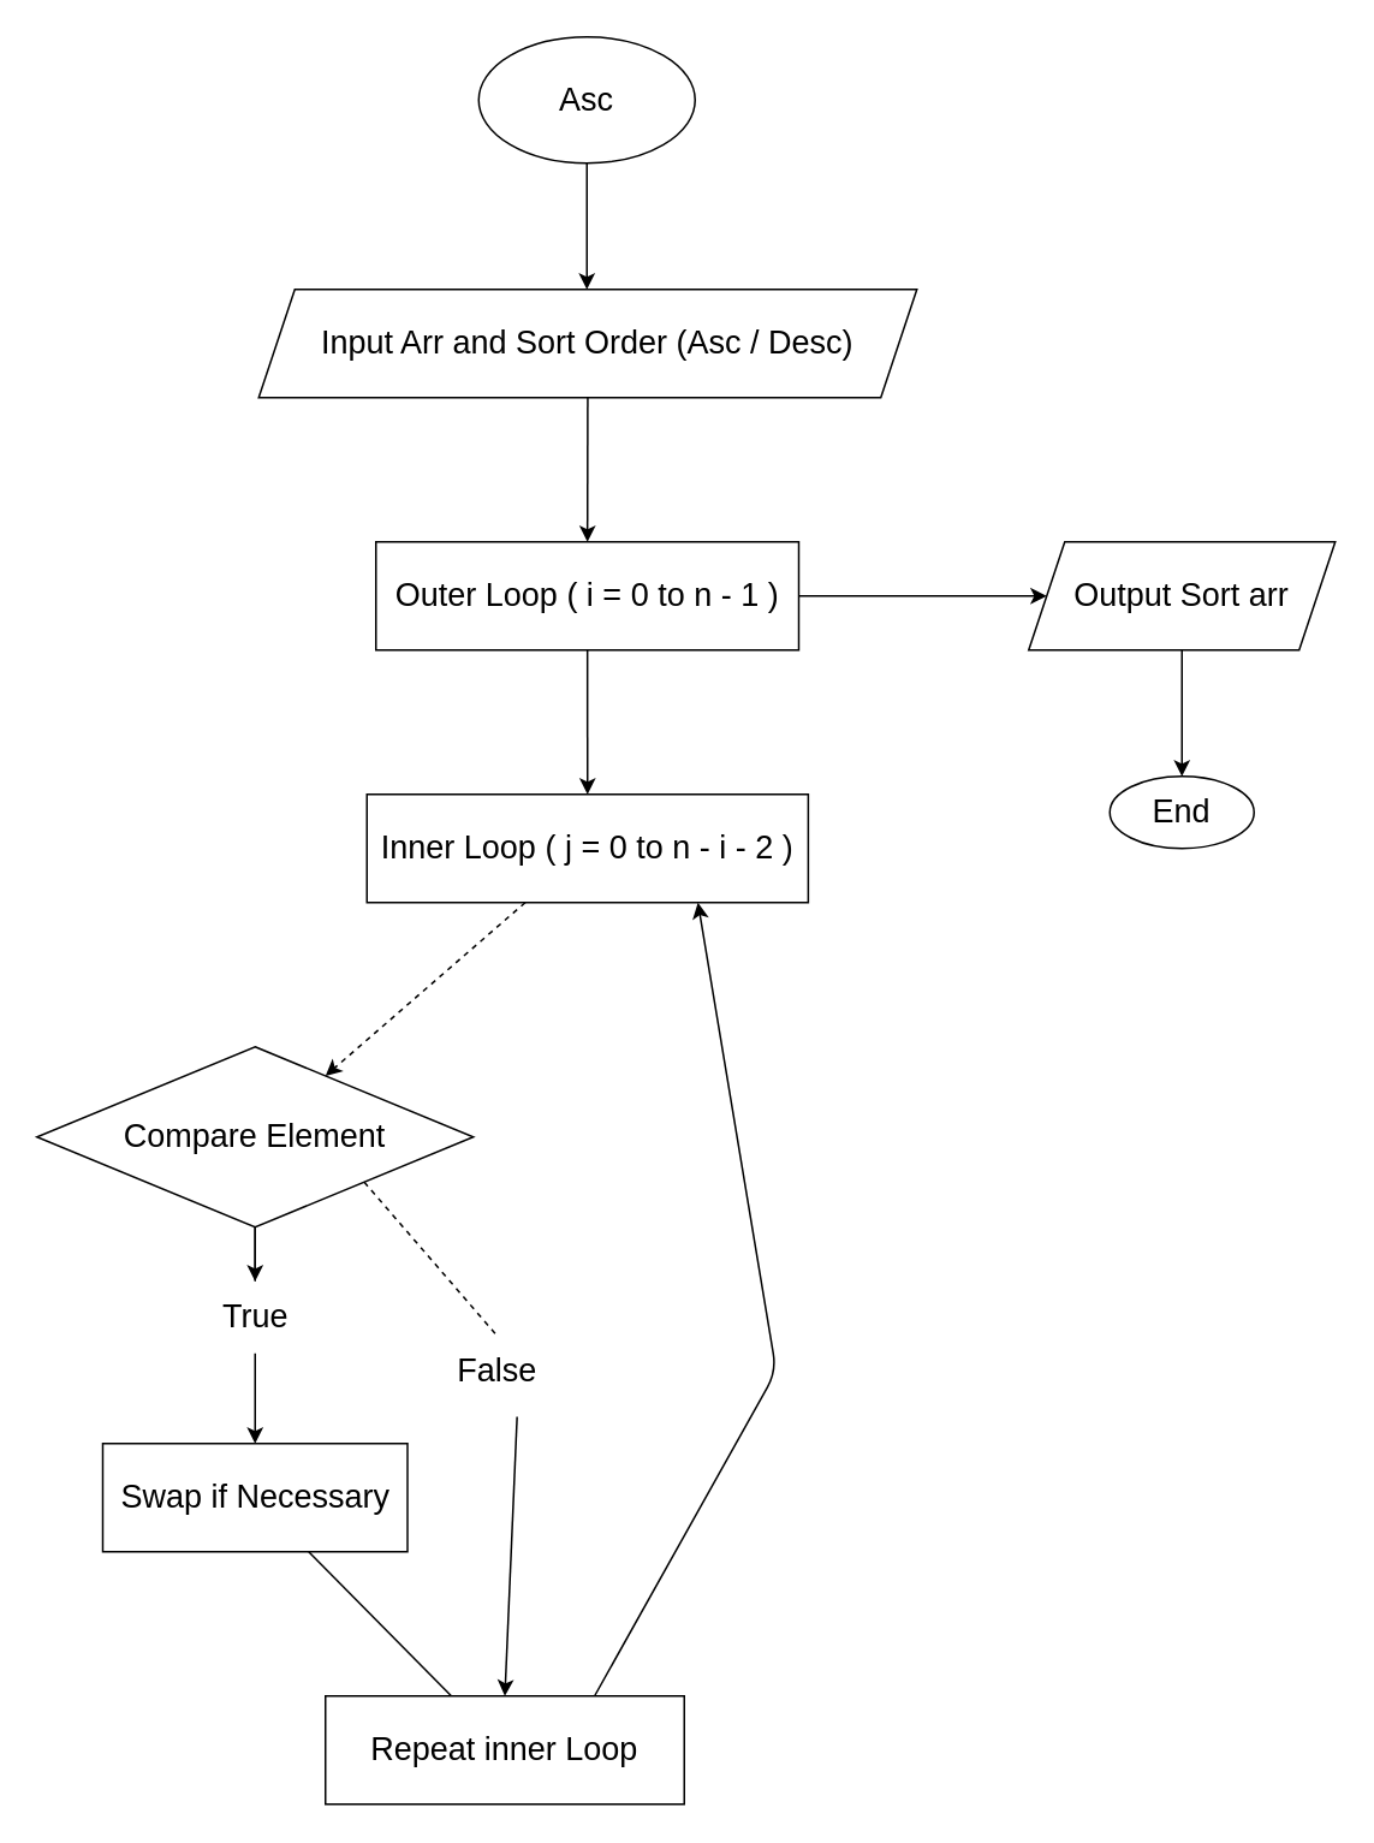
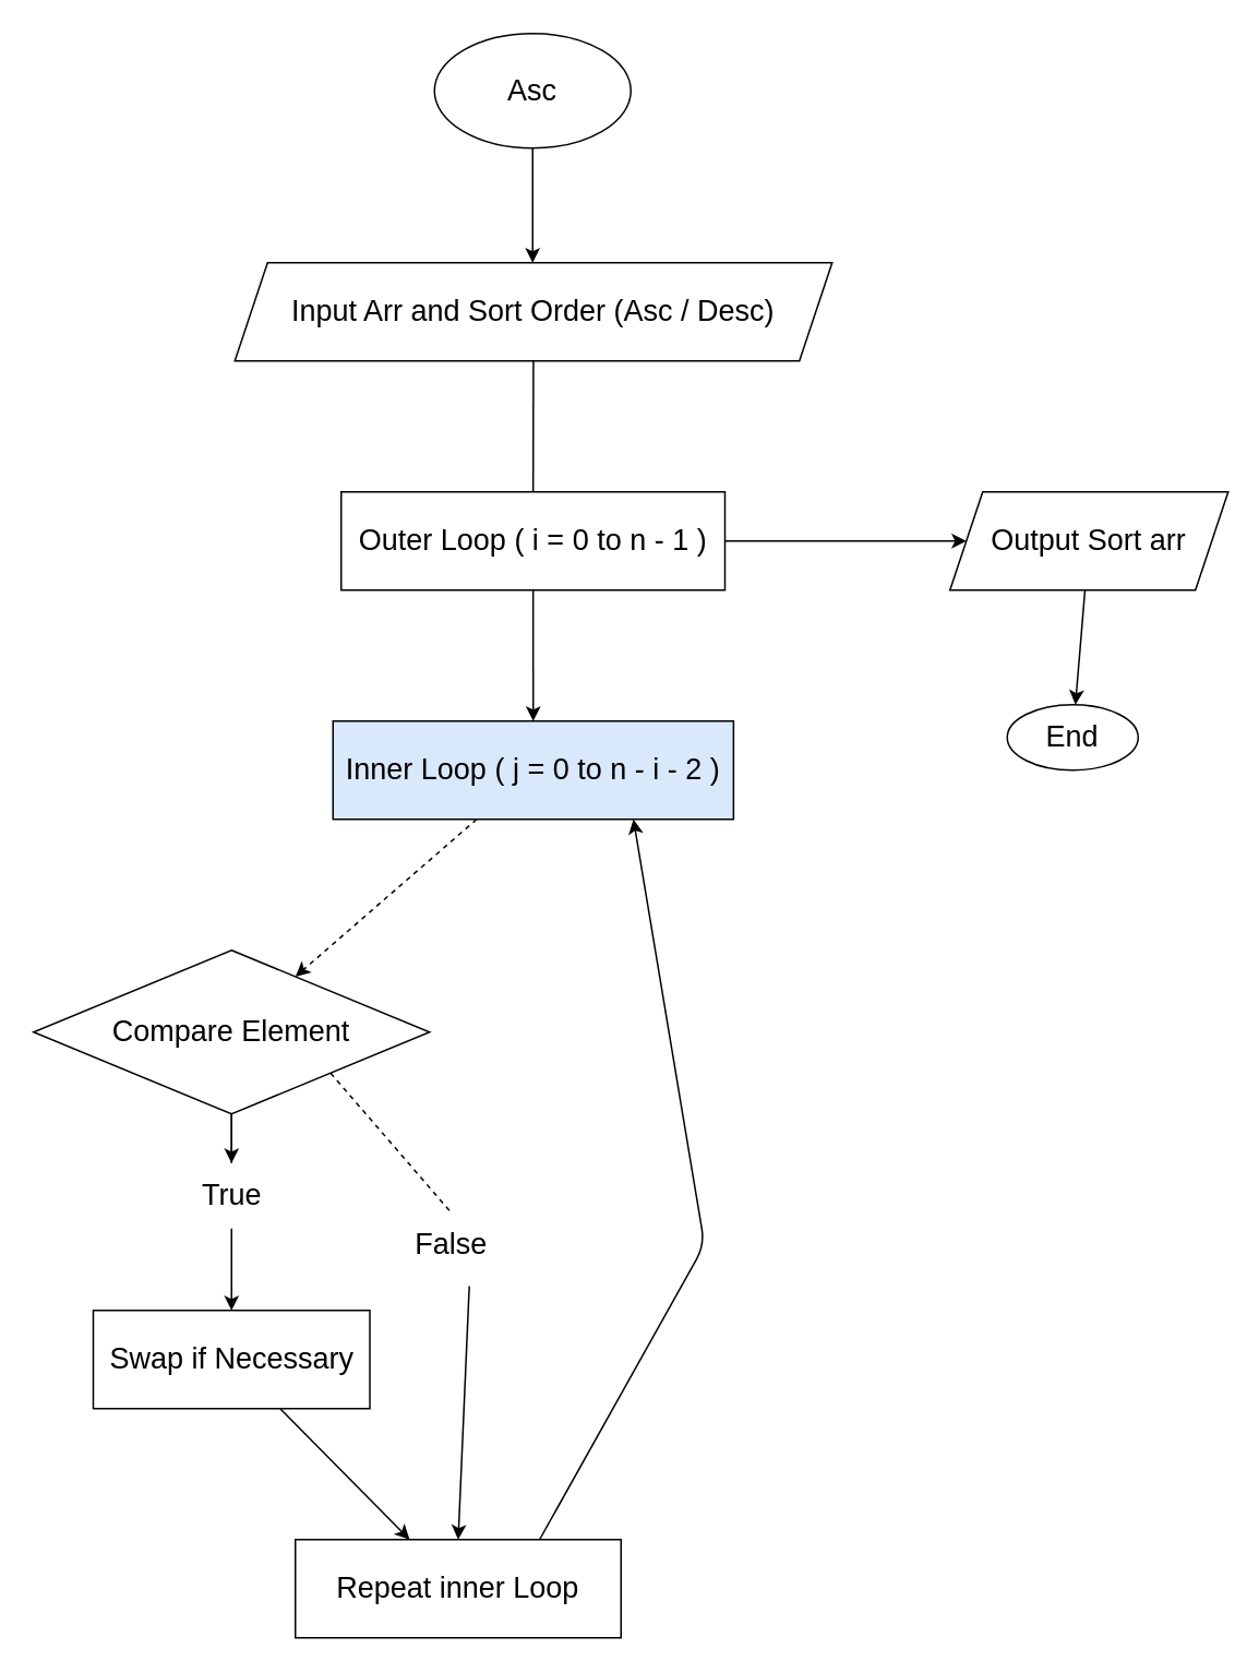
- <mxCell id="4" value="" style="edgeStyle=none;html=1;fontSize=18;" parent="1" source="5" target="8" edge="1"><mxGeometry relative="1" as="geometry" /></mxCell>
+ <mxCell id="4" value="" style="edgeStyle=none;html=1;fontSize=18;endArrow=none;" parent="1" source="5" target="8" edge="1"><mxGeometry relative="1" as="geometry" /></mxCell>
- <mxCell id="24" value="Output Sort arr" style="shape=parallelogram;perimeter=parallelogramPerimeter;whiteSpace=wrap;html=1;fixedSize=1;fontSize=18;" parent="1" vertex="1"><mxGeometry x="570" y="300" width="170" height="60" as="geometry" /></mxCell>
+ <mxCell id="24" value="Output Sort arr" style="shape=parallelogram;perimeter=parallelogramPerimeter;whiteSpace=wrap;html=1;fixedSize=1;fontSize=18;" parent="1" vertex="1"><mxGeometry x="580" y="300" width="170" height="60" as="geometry" /></mxCell>
- <mxCell id="10" value="Inner Loop ( j = 0 to n - i - 2 )" style="whiteSpace=wrap;html=1;fontSize=18;" parent="1" vertex="1"><mxGeometry x="203" y="440" width="244.75" height="60" as="geometry" /></mxCell>
+ <mxCell id="10" value="Inner Loop ( j = 0 to n - i - 2 )" style="whiteSpace=wrap;html=1;fontSize=18;fillColor=#dae8fc;" parent="1" vertex="1"><mxGeometry x="203" y="440" width="244.75" height="60" as="geometry" /></mxCell>
- <mxCell id="15" value="" style="edgeStyle=none;html=1;fontSize=18;endArrow=none;" parent="1" source="16" target="20" edge="1"><mxGeometry relative="1" as="geometry" /></mxCell>
+ <mxCell id="15" value="" style="edgeStyle=none;html=1;fontSize=18;" parent="1" source="16" target="20" edge="1"><mxGeometry relative="1" as="geometry" /></mxCell>
